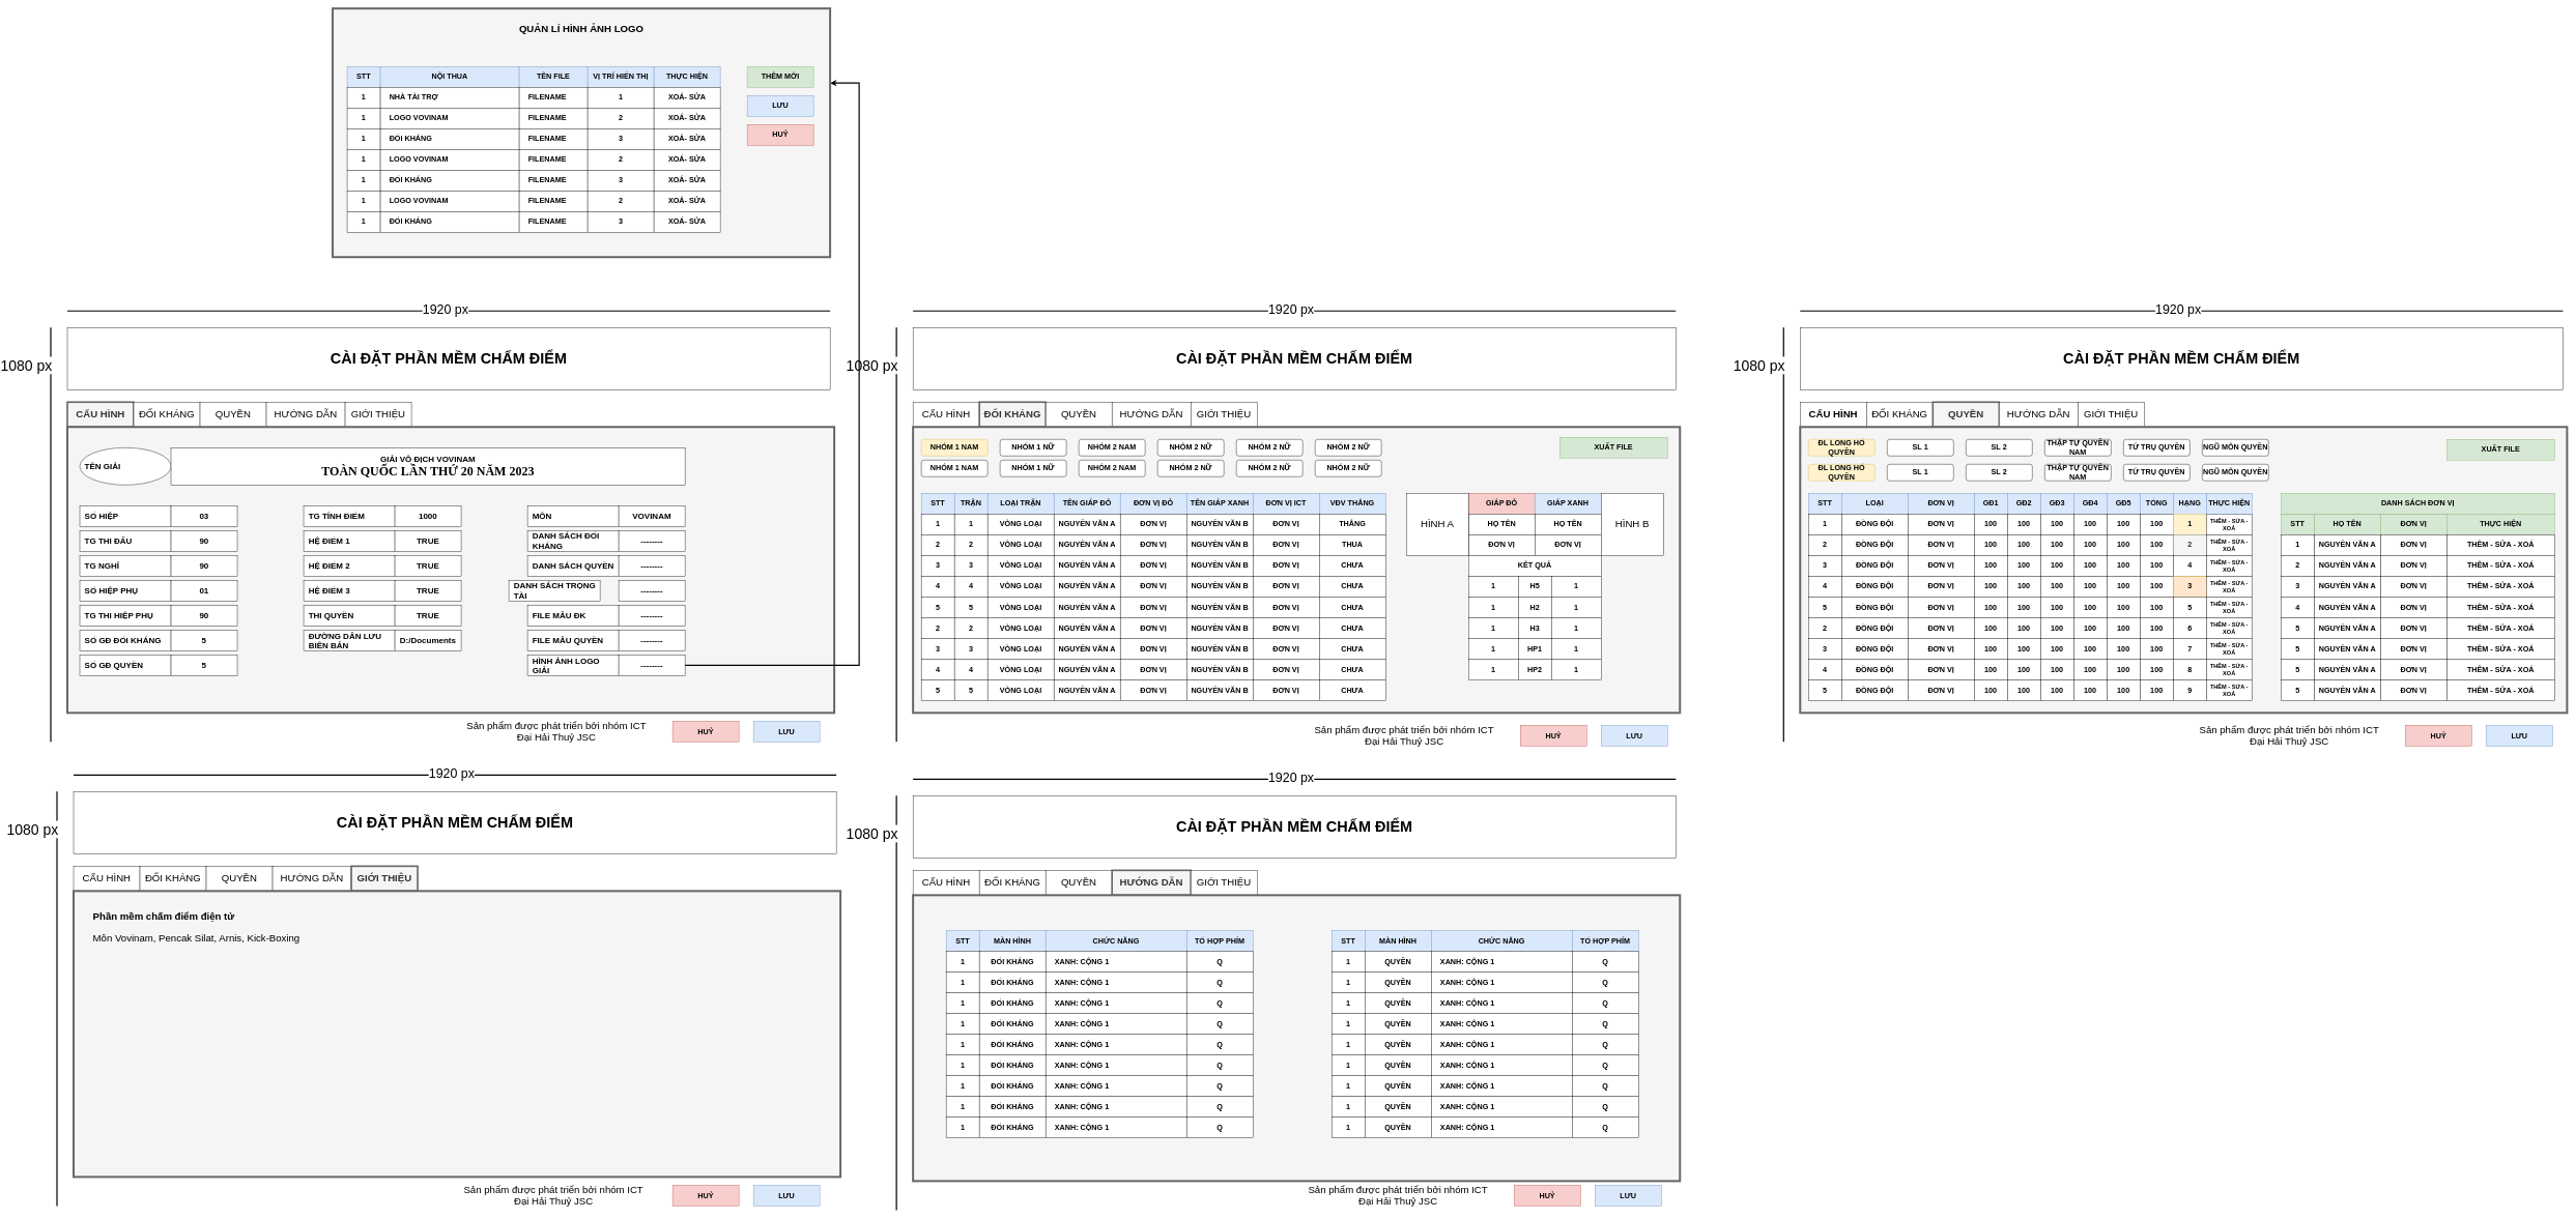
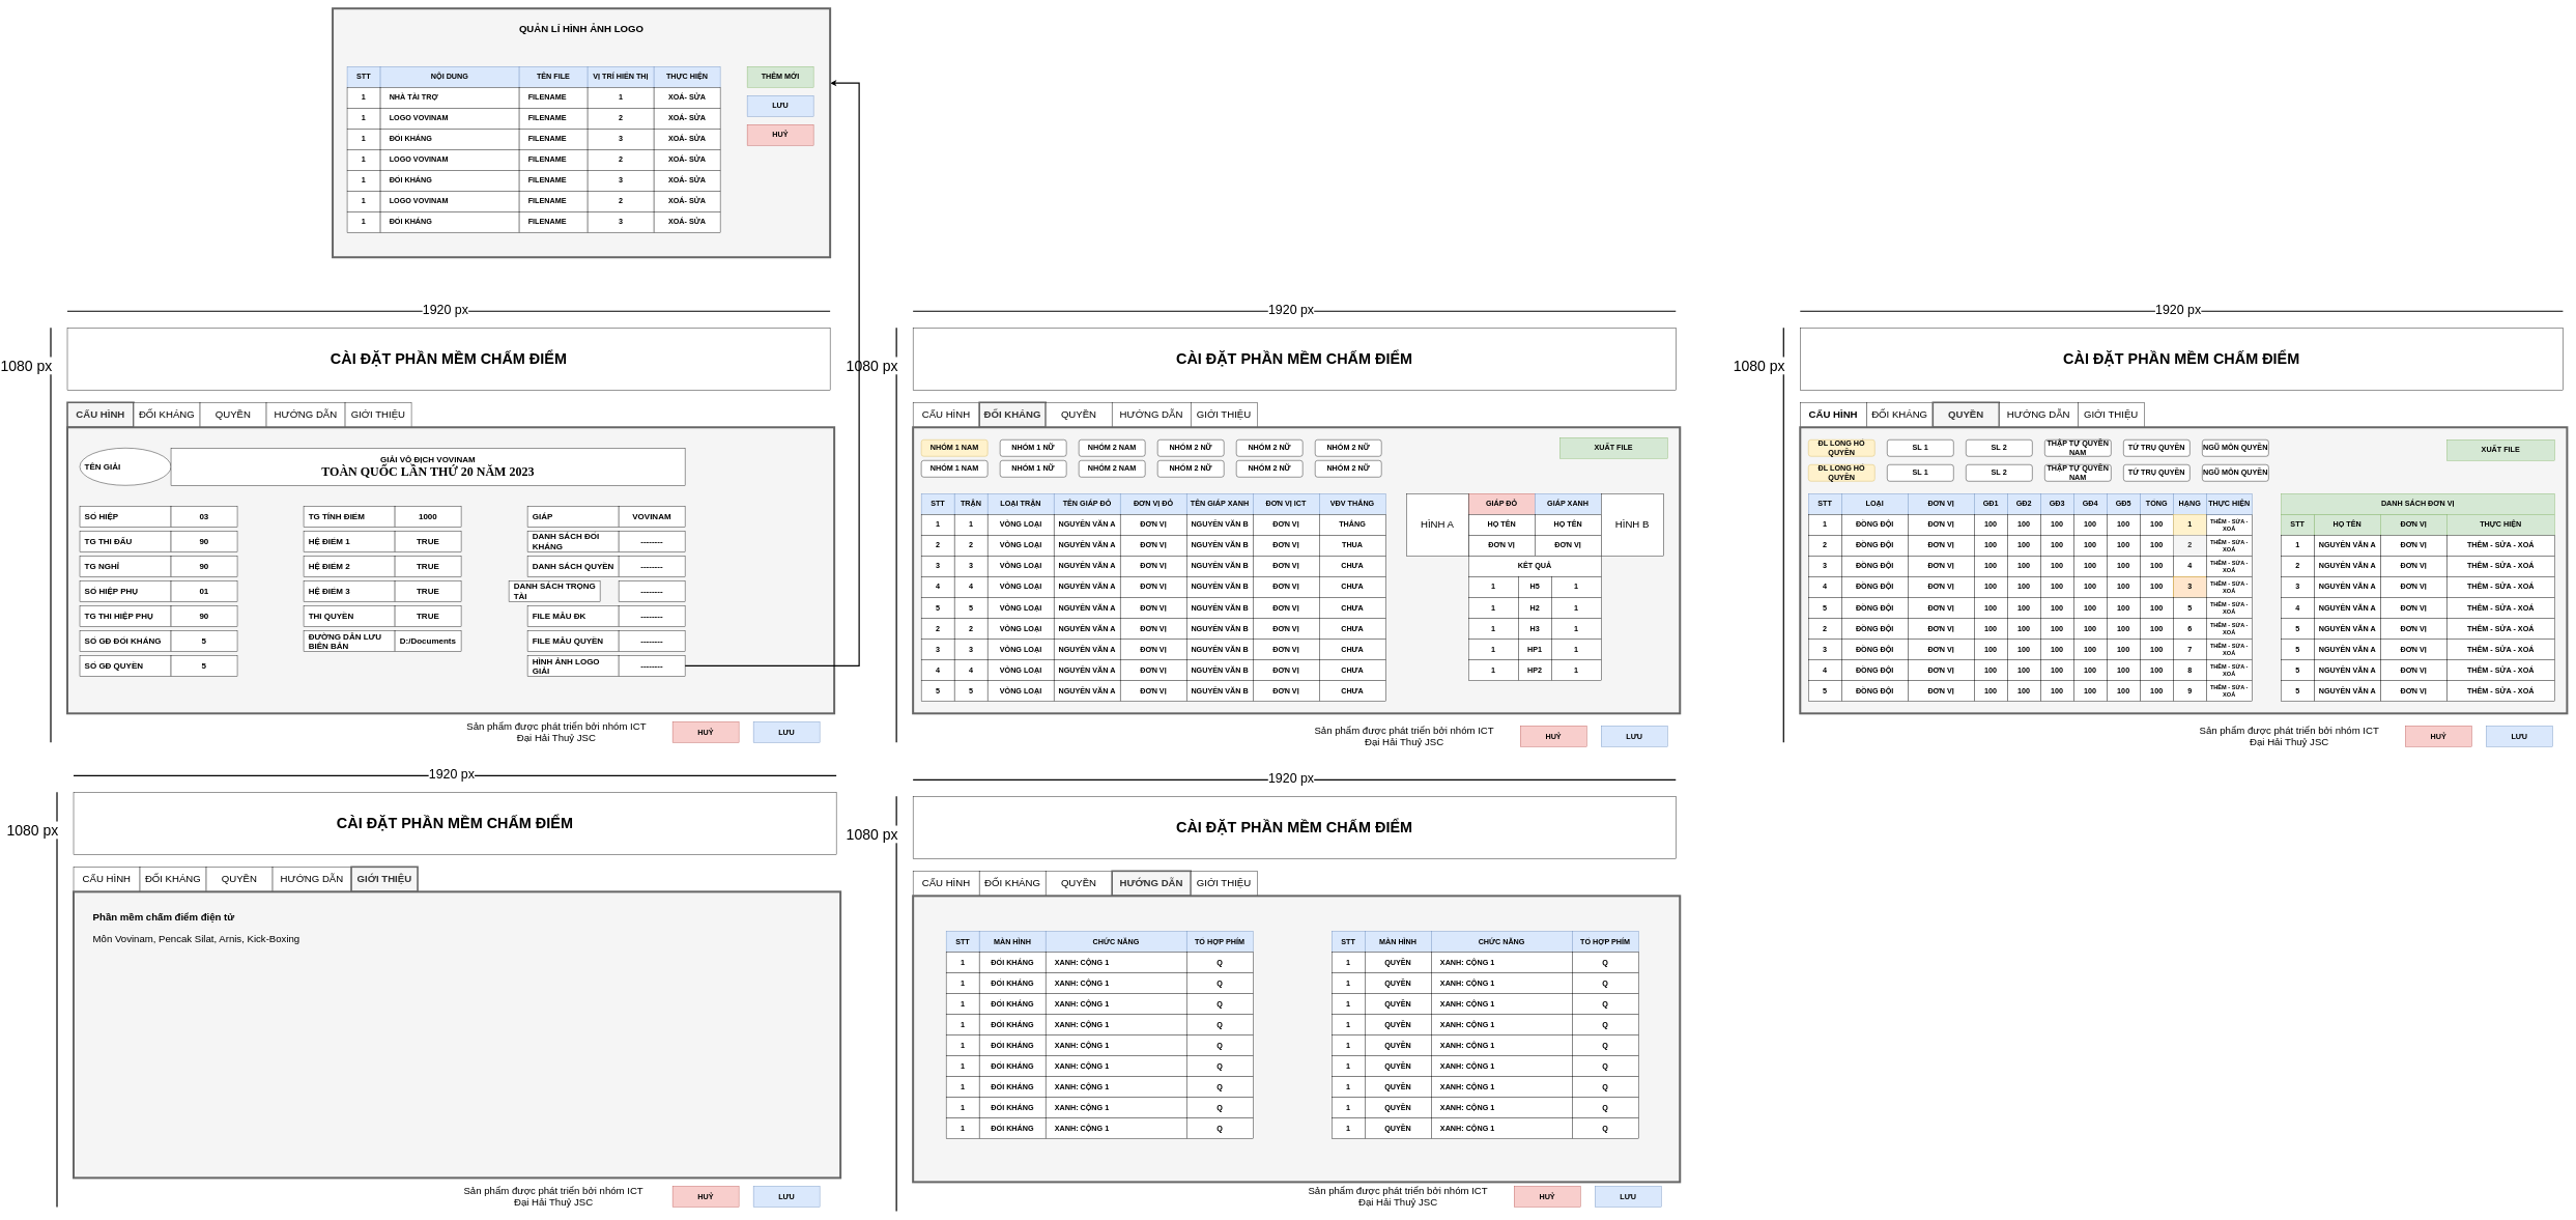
- <mxCell id="461" value="NỘI THUA" style="rounded=0;whiteSpace=wrap;html=1;fontSize=18;fontStyle=1;fillColor=#dae8fc;strokeColor=#6c8ebf;" vertex="1" parent="1"><mxGeometry x="815" y="160" width="335" height="50" as="geometry" /></mxCell>
+ <mxCell id="461" value="NỘI DUNG" style="rounded=0;whiteSpace=wrap;html=1;fontSize=18;fontStyle=1;fillColor=#dae8fc;strokeColor=#6c8ebf;" vertex="1" parent="1"><mxGeometry x="815" y="160" width="335" height="50" as="geometry" /></mxCell>
- <mxCell id="36" value="MÔN" style="rounded=0;whiteSpace=wrap;html=1;fontSize=20;fontStyle=1;spacingLeft=10;align=left;" vertex="1" parent="1"><mxGeometry x="1170" y="1220" width="220" height="50" as="geometry" /></mxCell>
+ <mxCell id="36" value="GIÁP" style="rounded=0;whiteSpace=wrap;html=1;fontSize=20;fontStyle=1;spacingLeft=10;align=left;" vertex="1" parent="1"><mxGeometry x="1170" y="1220" width="220" height="50" as="geometry" /></mxCell>
